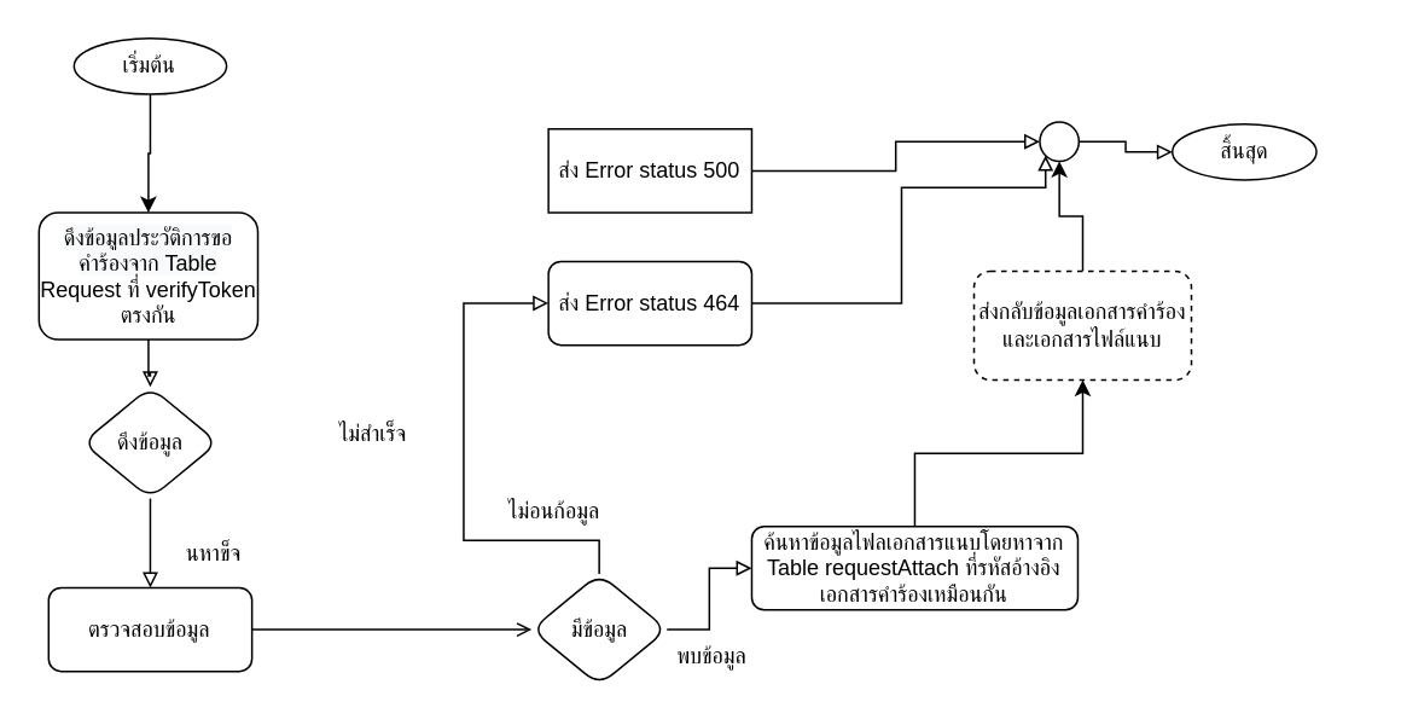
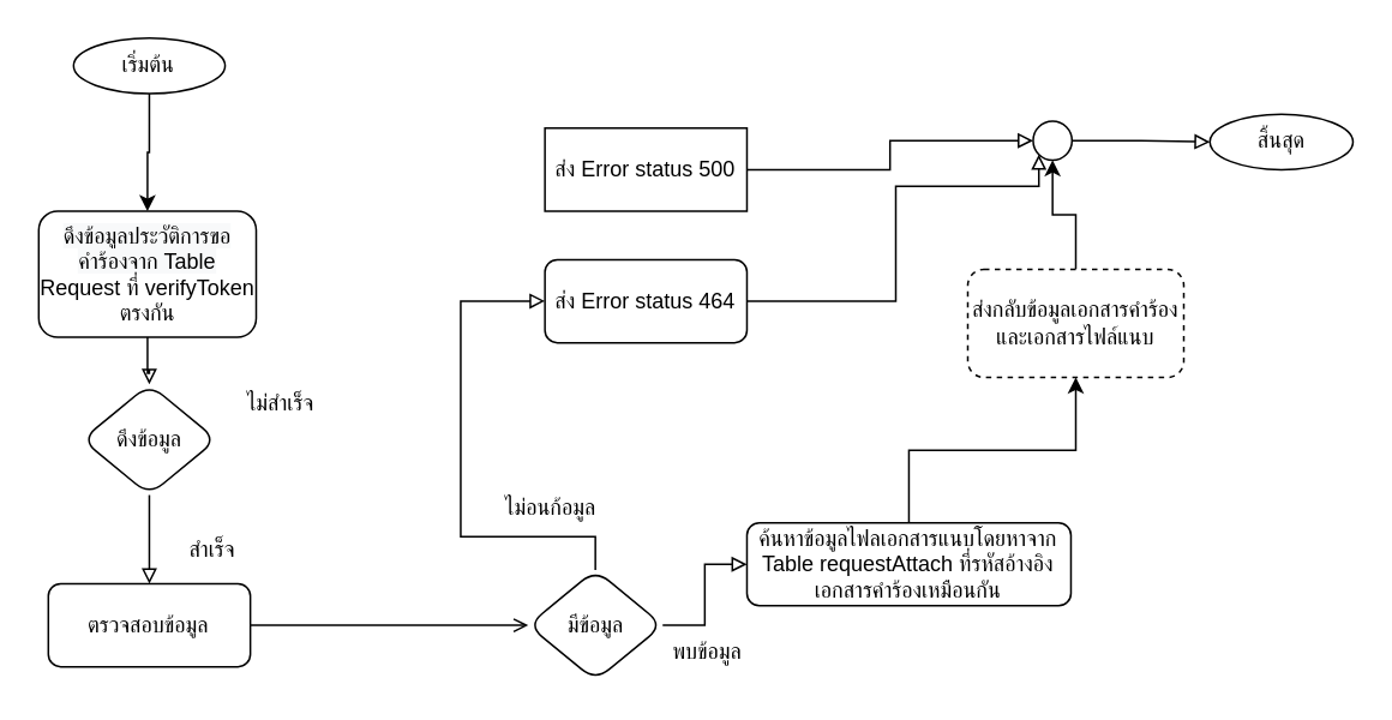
- <mxCell id="3" value="สิ้นสุด" style="ellipse;whiteSpace=wrap;html=1;rounded=1;glass=0;strokeWidth=1;shadow=0;" vertex="1" parent="1"><mxGeometry x="646.506" y="68" width="79.494" height="30.769" as="geometry" /></mxCell>
+ <mxCell id="3" value="สิ้นสุด" style="ellipse;whiteSpace=wrap;html=1;rounded=1;glass=0;strokeWidth=1;shadow=0;" vertex="1" parent="1"><mxGeometry x="671.506" y="63" width="79.494" height="30.769" as="geometry" /></mxCell>
- <mxCell id="11" value="ไม่สำเร็จ" style="text;html=1;align=center;verticalAlign=middle;resizable=0;points=[];autosize=1;strokeColor=none;fillColor=none;" vertex="1" parent="1"><mxGeometry x="169.723" y="224.154" width="70" height="30" as="geometry" /></mxCell>
+ <mxCell id="11" value="ไม่สำเร็จ" style="text;html=1;align=center;verticalAlign=middle;resizable=0;points=[];autosize=1;strokeColor=none;fillColor=none;" vertex="1" parent="1"><mxGeometry x="119.723" y="209.154" width="70" height="30" as="geometry" /></mxCell>
- <mxCell id="12" value="นหาข็จ" style="text;html=1;align=center;verticalAlign=middle;resizable=0;points=[];autosize=1;strokeColor=none;fillColor=none;" vertex="1" parent="1"><mxGeometry x="91.666" y="289.923" width="50" height="30" as="geometry" /></mxCell>
+ <mxCell id="12" value="สำเร็จ" style="text;html=1;align=center;verticalAlign=middle;resizable=0;points=[];autosize=1;strokeColor=none;fillColor=none;" vertex="1" parent="1"><mxGeometry x="91.666" y="289.923" width="50" height="30" as="geometry" /></mxCell>
